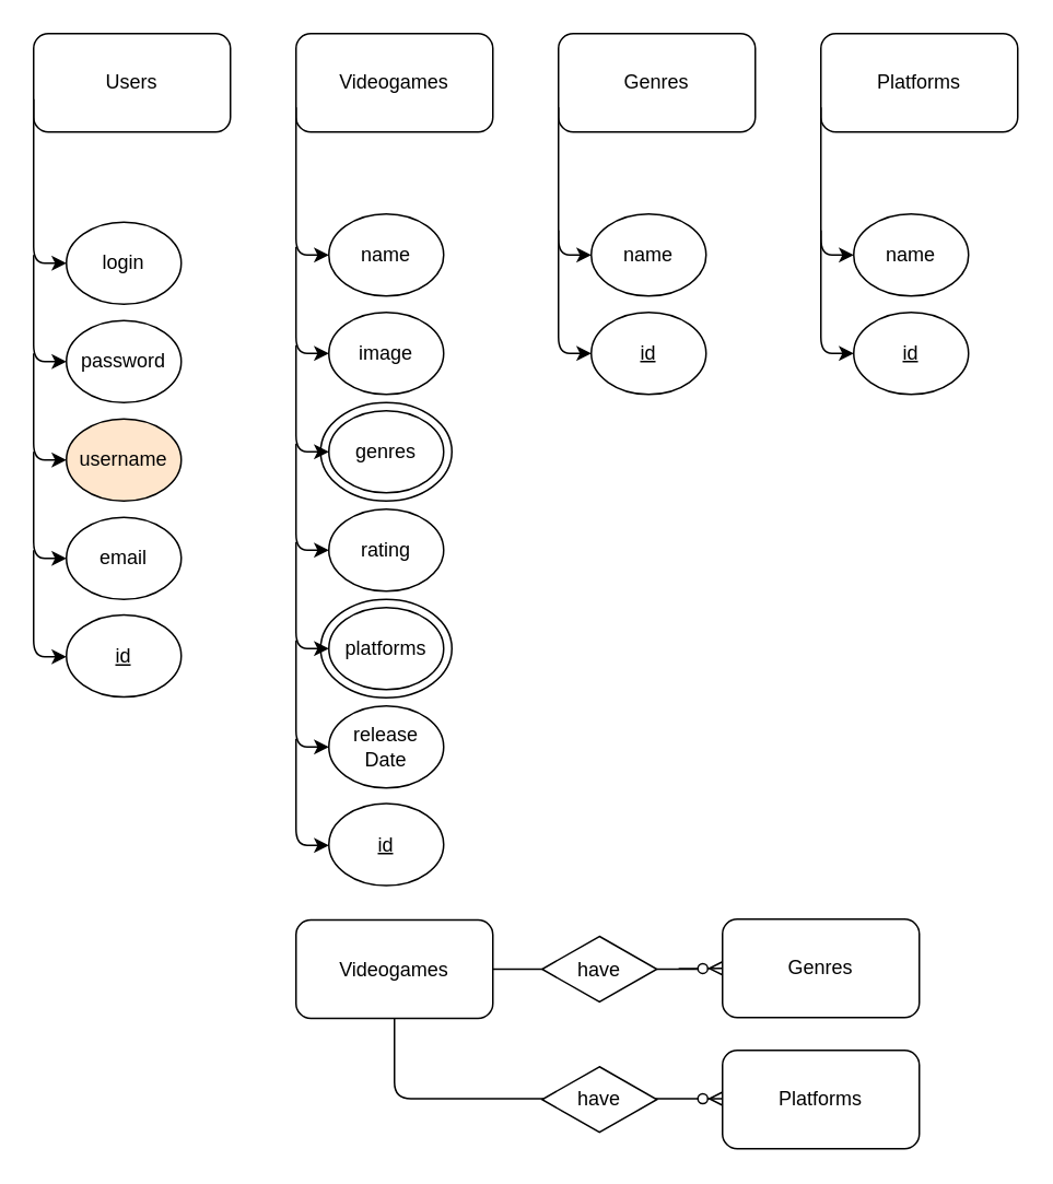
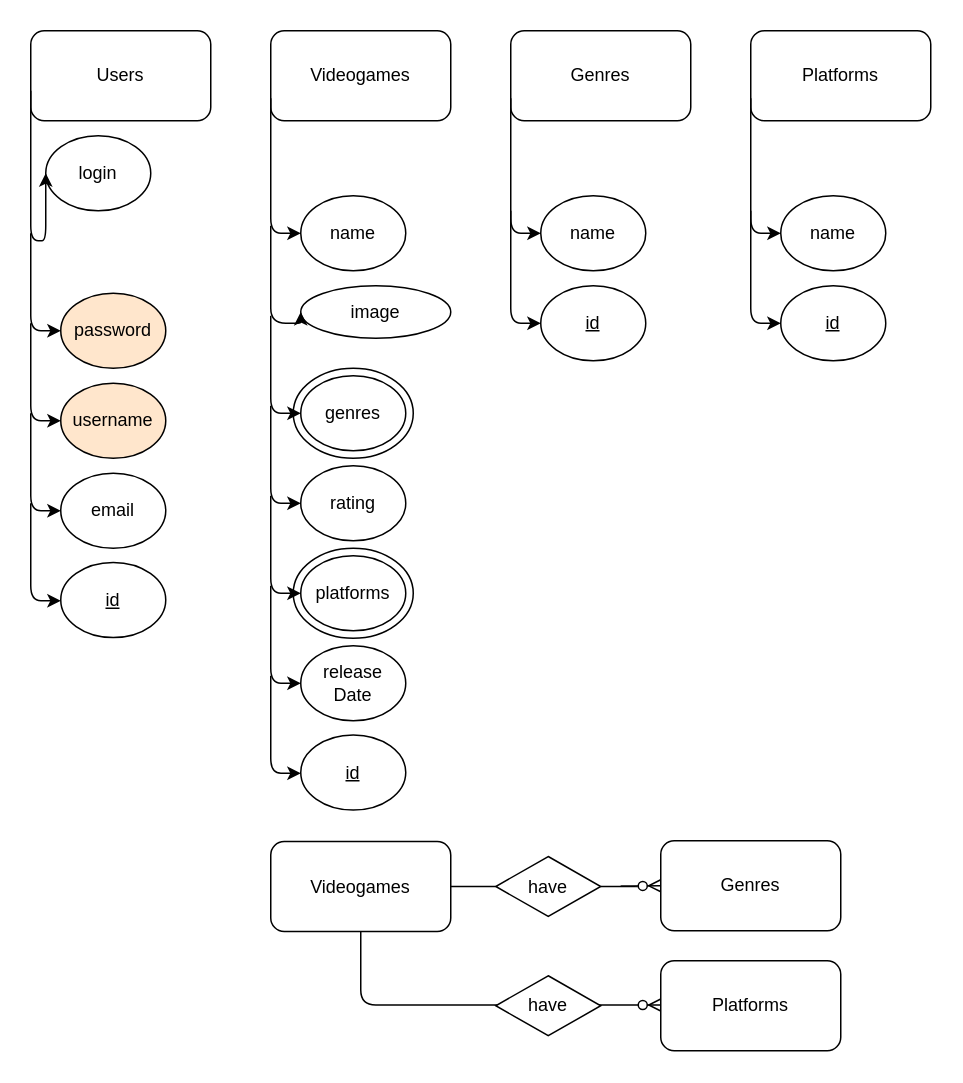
- <mxCell id="30" value="login" style="ellipse;whiteSpace=wrap;html=1;" vertex="1" parent="1"><mxGeometry x="40" y="135" width="70" height="50" as="geometry" /></mxCell>
+ <mxCell id="30" value="login" style="ellipse;whiteSpace=wrap;html=1;" vertex="1" parent="1"><mxGeometry x="30" y="90" width="70" height="50" as="geometry" /></mxCell>
- <mxCell id="10" value="image" style="ellipse;whiteSpace=wrap;html=1;" vertex="1" parent="1"><mxGeometry x="200" y="190" width="70" height="50" as="geometry" /></mxCell>
+ <mxCell id="10" value="image" style="ellipse;whiteSpace=wrap;html=1;" vertex="1" parent="1"><mxGeometry x="200" y="190" width="100" height="35" as="geometry" /></mxCell>
- <mxCell id="31" value="password" style="ellipse;whiteSpace=wrap;html=1;" vertex="1" parent="1"><mxGeometry x="40" y="195" width="70" height="50" as="geometry" /></mxCell>
+ <mxCell id="31" value="password" style="ellipse;whiteSpace=wrap;html=1;fillColor=#ffe6cc;" vertex="1" parent="1"><mxGeometry x="40" y="195" width="70" height="50" as="geometry" /></mxCell>
